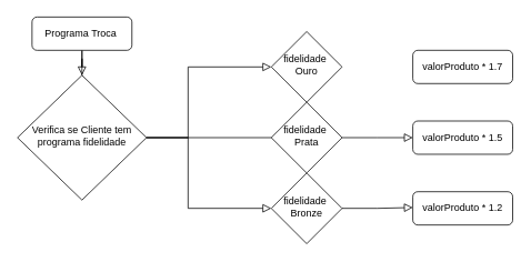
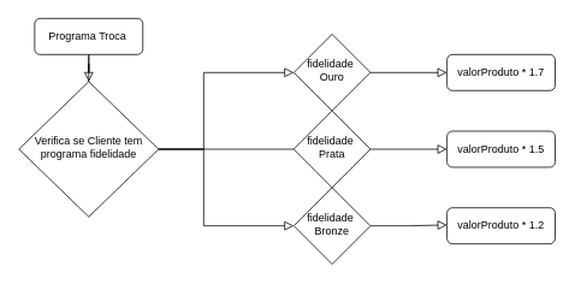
+ <mxCell id="14" value="" style="edgeStyle=orthogonalEdgeStyle;rounded=0;html=1;jettySize=auto;orthogonalLoop=1;fontSize=11;endArrow=block;endFill=0;endSize=8;strokeWidth=1;shadow=0;labelBackgroundColor=none;entryX=0;entryY=0.5;entryDx=0;entryDy=0;exitX=1;exitY=0.5;exitDx=0;exitDy=0;" edge="1" parent="1" source="6" target="13"><mxGeometry y="10" relative="1" as="geometry"><mxPoint as="offset" /><mxPoint x="410" y="79.57" as="sourcePoint" /><mxPoint x="712" y="80" as="targetPoint" /></mxGeometry></mxCell>
